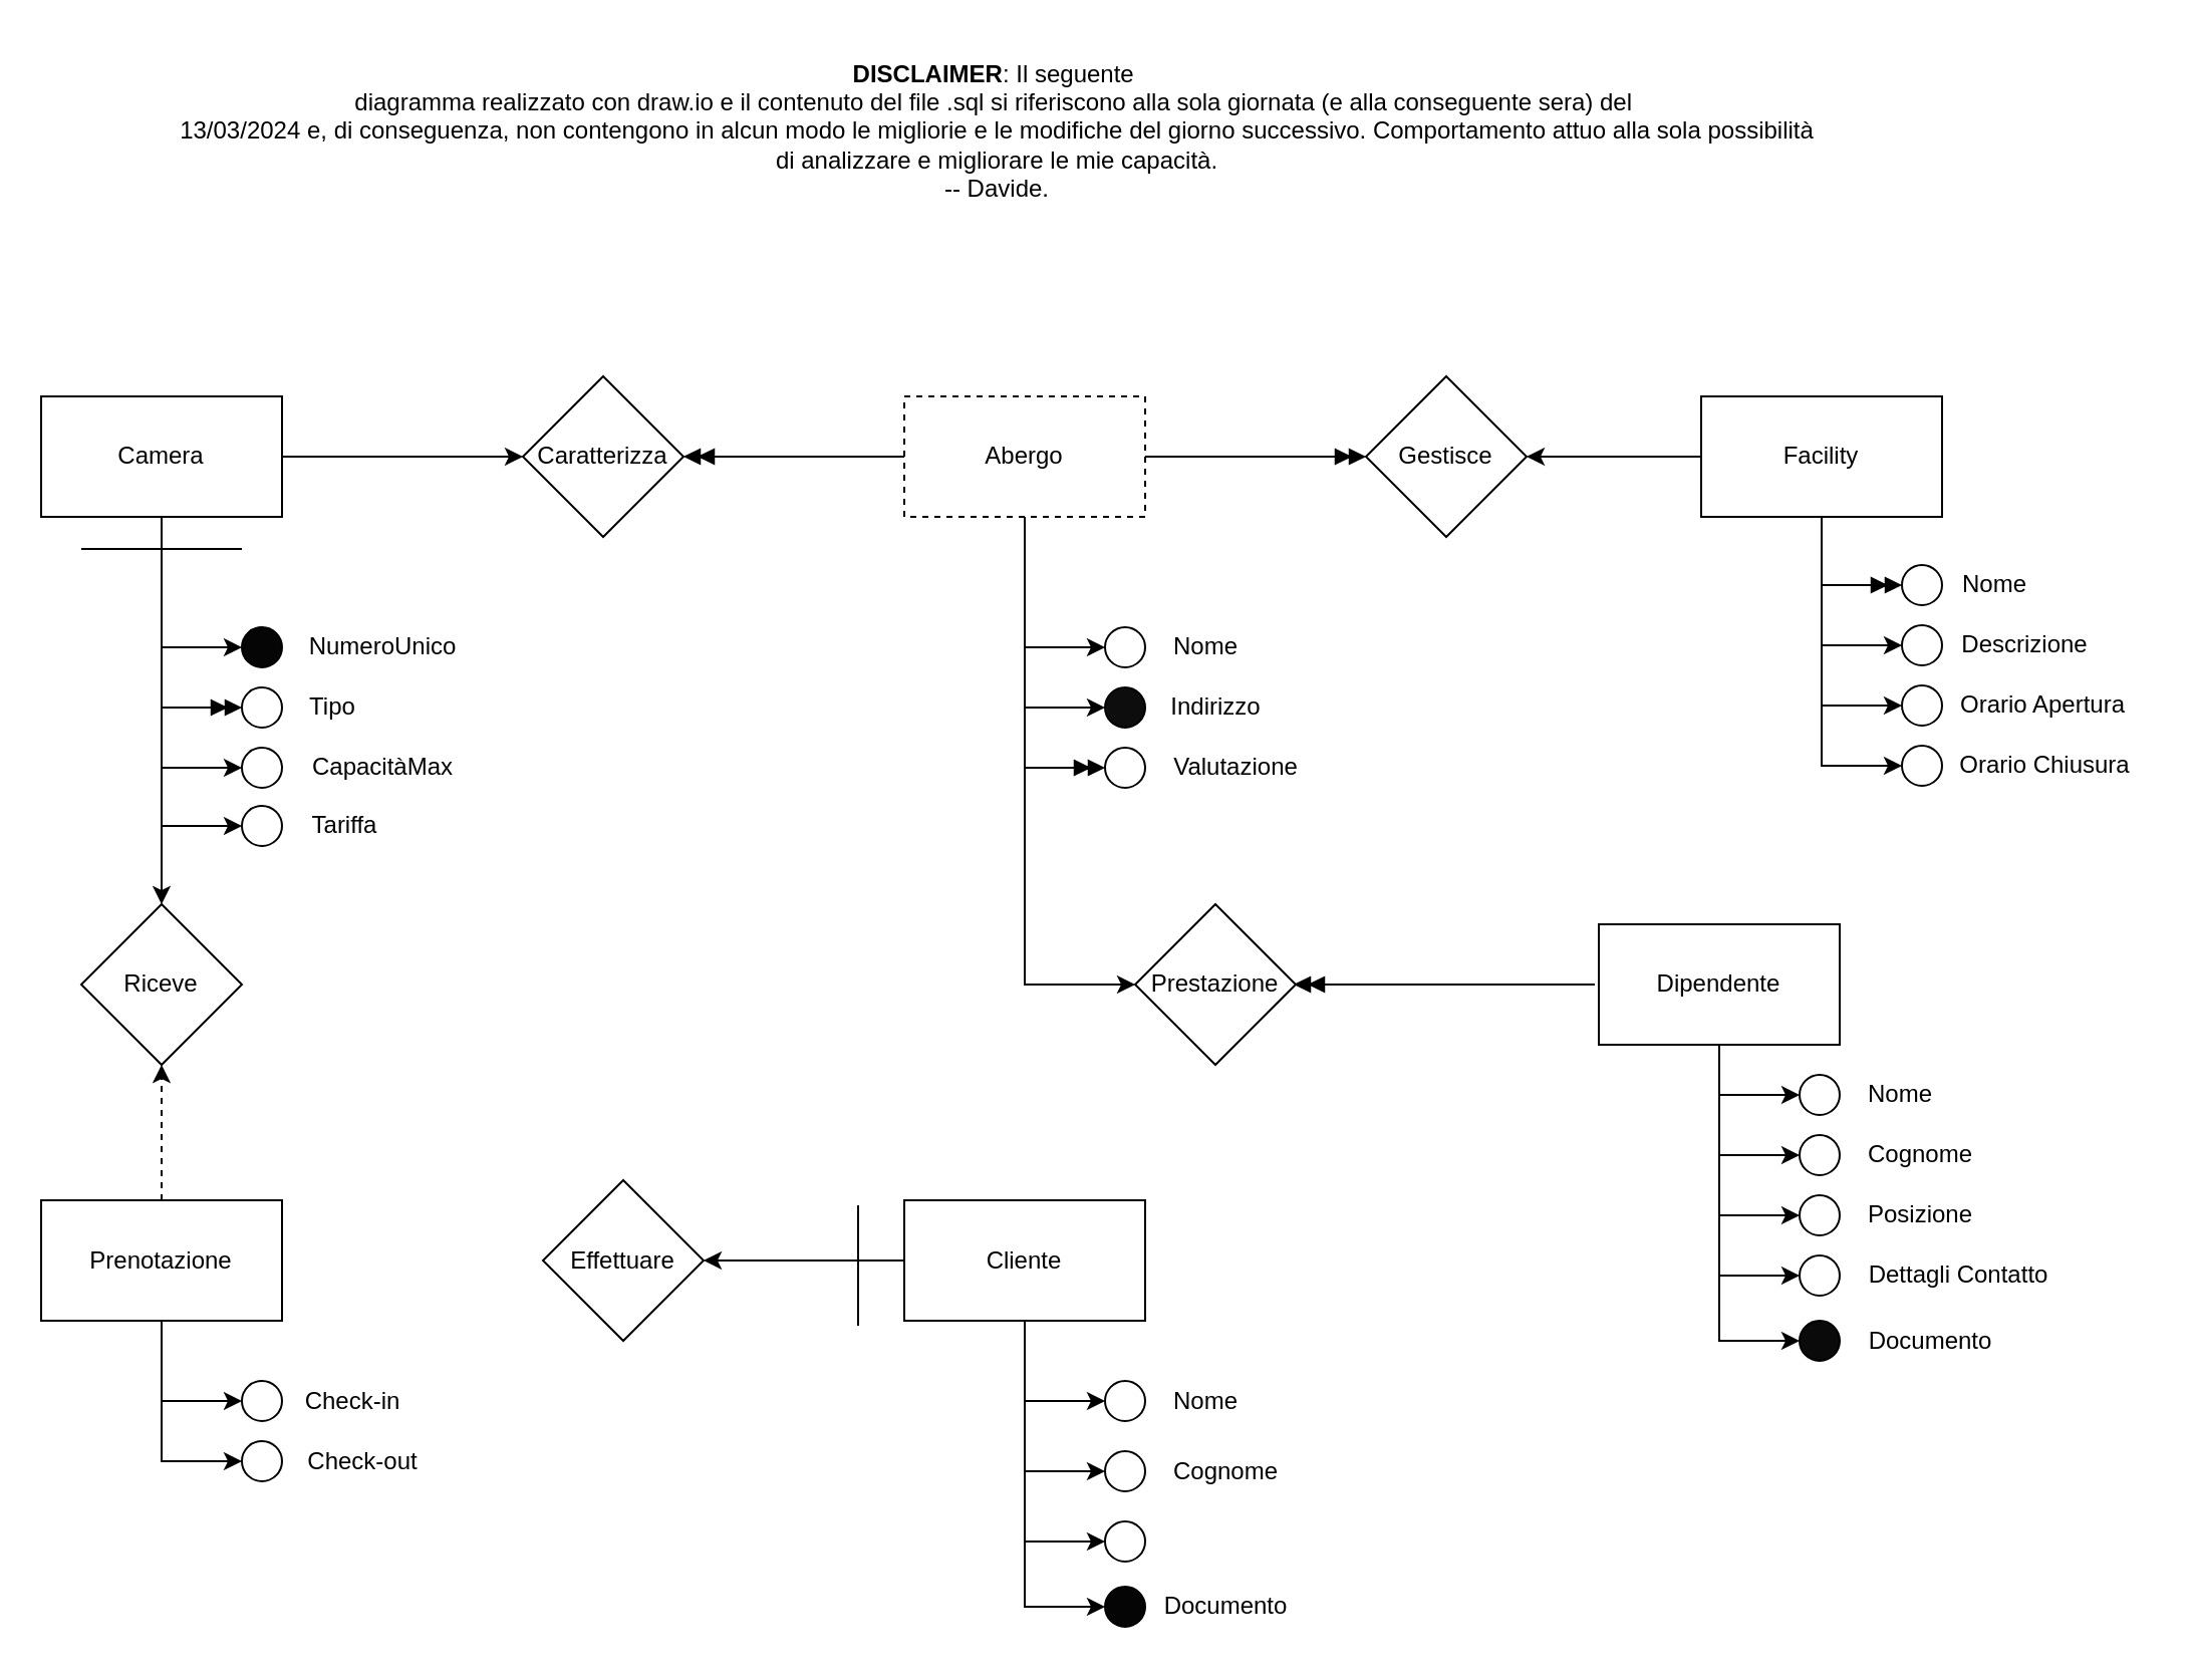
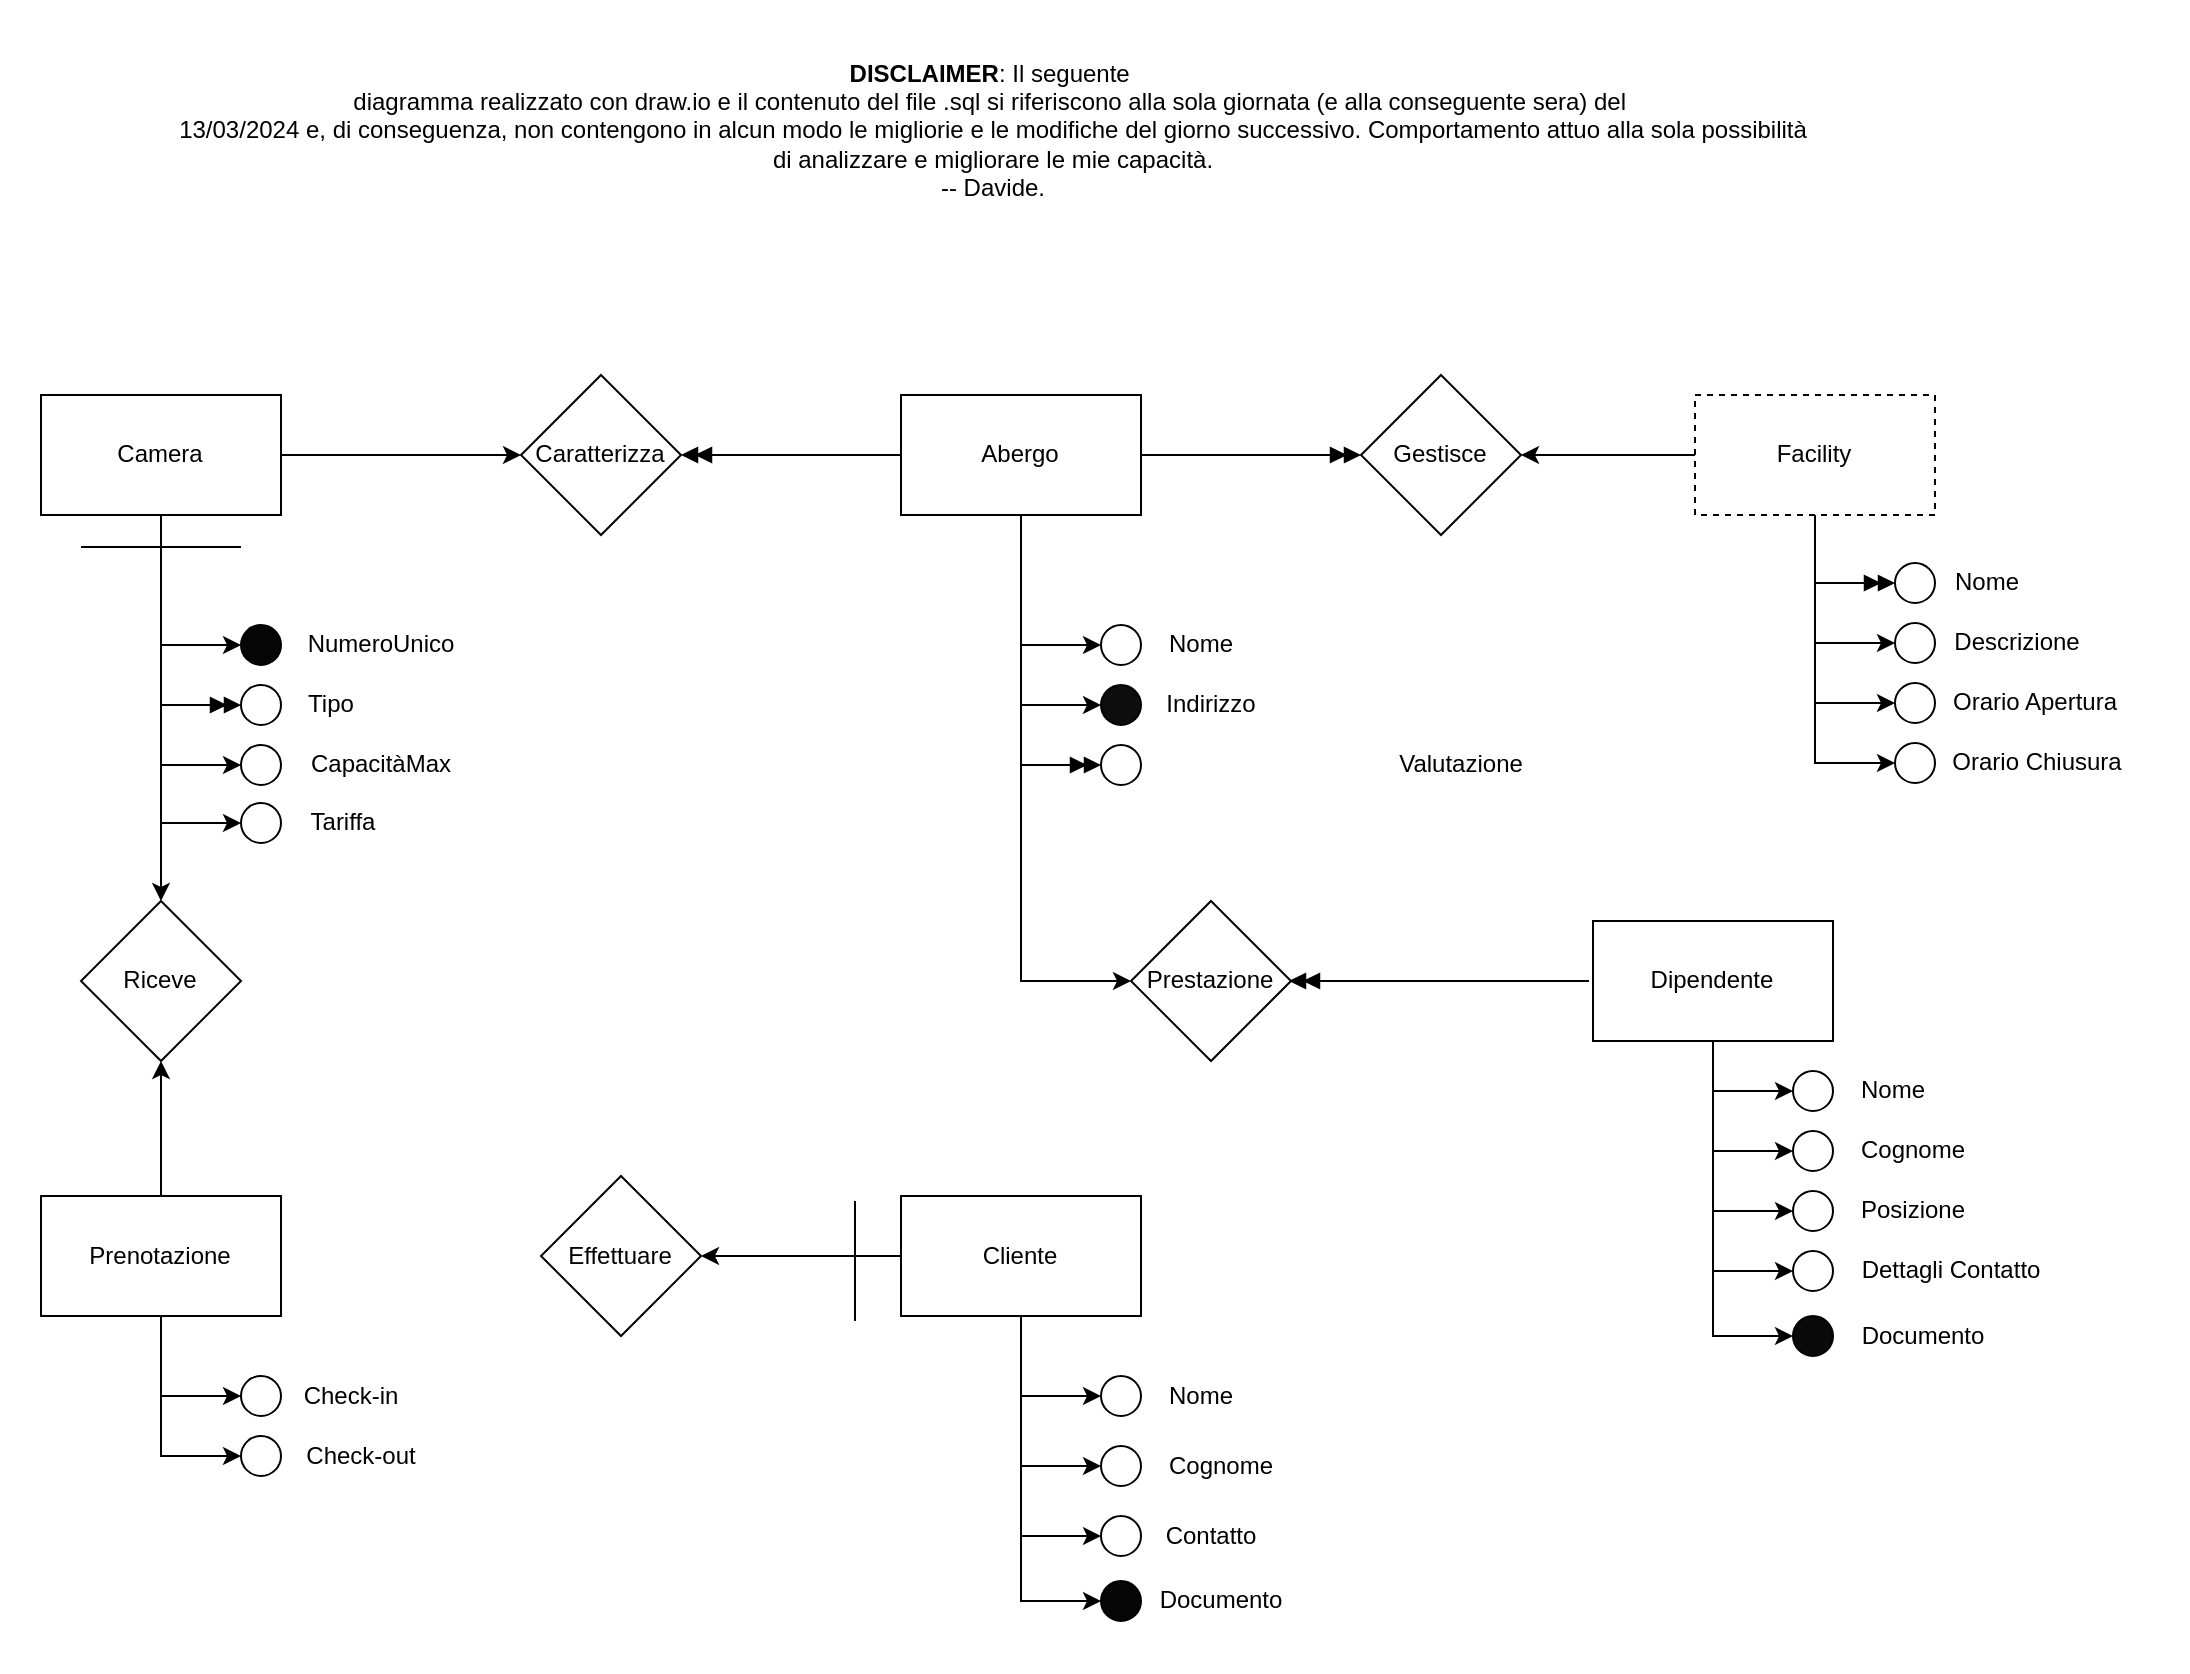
- <mxCell id="8" value="Abergo" style="rounded=0;whiteSpace=wrap;html=1;dashed=1;" parent="1" vertex="1"><mxGeometry x="450" y="197" width="120" height="60" as="geometry" /></mxCell>
+ <mxCell id="8" value="Abergo" style="rounded=0;whiteSpace=wrap;html=1;" parent="1" vertex="1"><mxGeometry x="450" y="197" width="120" height="60" as="geometry" /></mxCell>
- <mxCell id="70" value="Facility" style="rounded=0;whiteSpace=wrap;html=1;" parent="1" vertex="1"><mxGeometry x="847" y="197" width="120" height="60" as="geometry" /></mxCell>
+ <mxCell id="70" value="Facility" style="rounded=0;whiteSpace=wrap;html=1;dashed=1;" parent="1" vertex="1"><mxGeometry x="847" y="197" width="120" height="60" as="geometry" /></mxCell>
- <mxCell id="14" value="Valutazione" style="text;html=1;align=center;verticalAlign=middle;resizable=0;points=[];autosize=1;strokeColor=none;fillColor=none;" parent="1" vertex="1"><mxGeometry x="570" y="367" width="90" height="30" as="geometry" /></mxCell>
+ <mxCell id="14" value="Valutazione" style="text;html=1;align=center;verticalAlign=middle;resizable=0;points=[];autosize=1;strokeColor=none;fillColor=none;" parent="1" vertex="1"><mxGeometry x="685" y="367" width="90" height="30" as="geometry" /></mxCell>
- <mxCell id="32" style="edgeStyle=orthogonalEdgeStyle;rounded=0;orthogonalLoop=1;jettySize=auto;html=1;entryX=0.5;entryY=1;entryDx=0;entryDy=0;dashed=1;" parent="1" source="33" target="82" edge="1"><mxGeometry relative="1" as="geometry" /></mxCell>
+ <mxCell id="32" style="edgeStyle=orthogonalEdgeStyle;rounded=0;orthogonalLoop=1;jettySize=auto;html=1;entryX=0.5;entryY=1;entryDx=0;entryDy=0;" parent="1" source="33" target="82" edge="1"><mxGeometry relative="1" as="geometry" /></mxCell>
+ <mxCell id="49" value="Contatto" style="text;html=1;align=center;verticalAlign=middle;resizable=0;points=[];autosize=1;strokeColor=none;fillColor=none;" parent="1" vertex="1"><mxGeometry x="570" y="752.5" width="70" height="30" as="geometry" /></mxCell>
